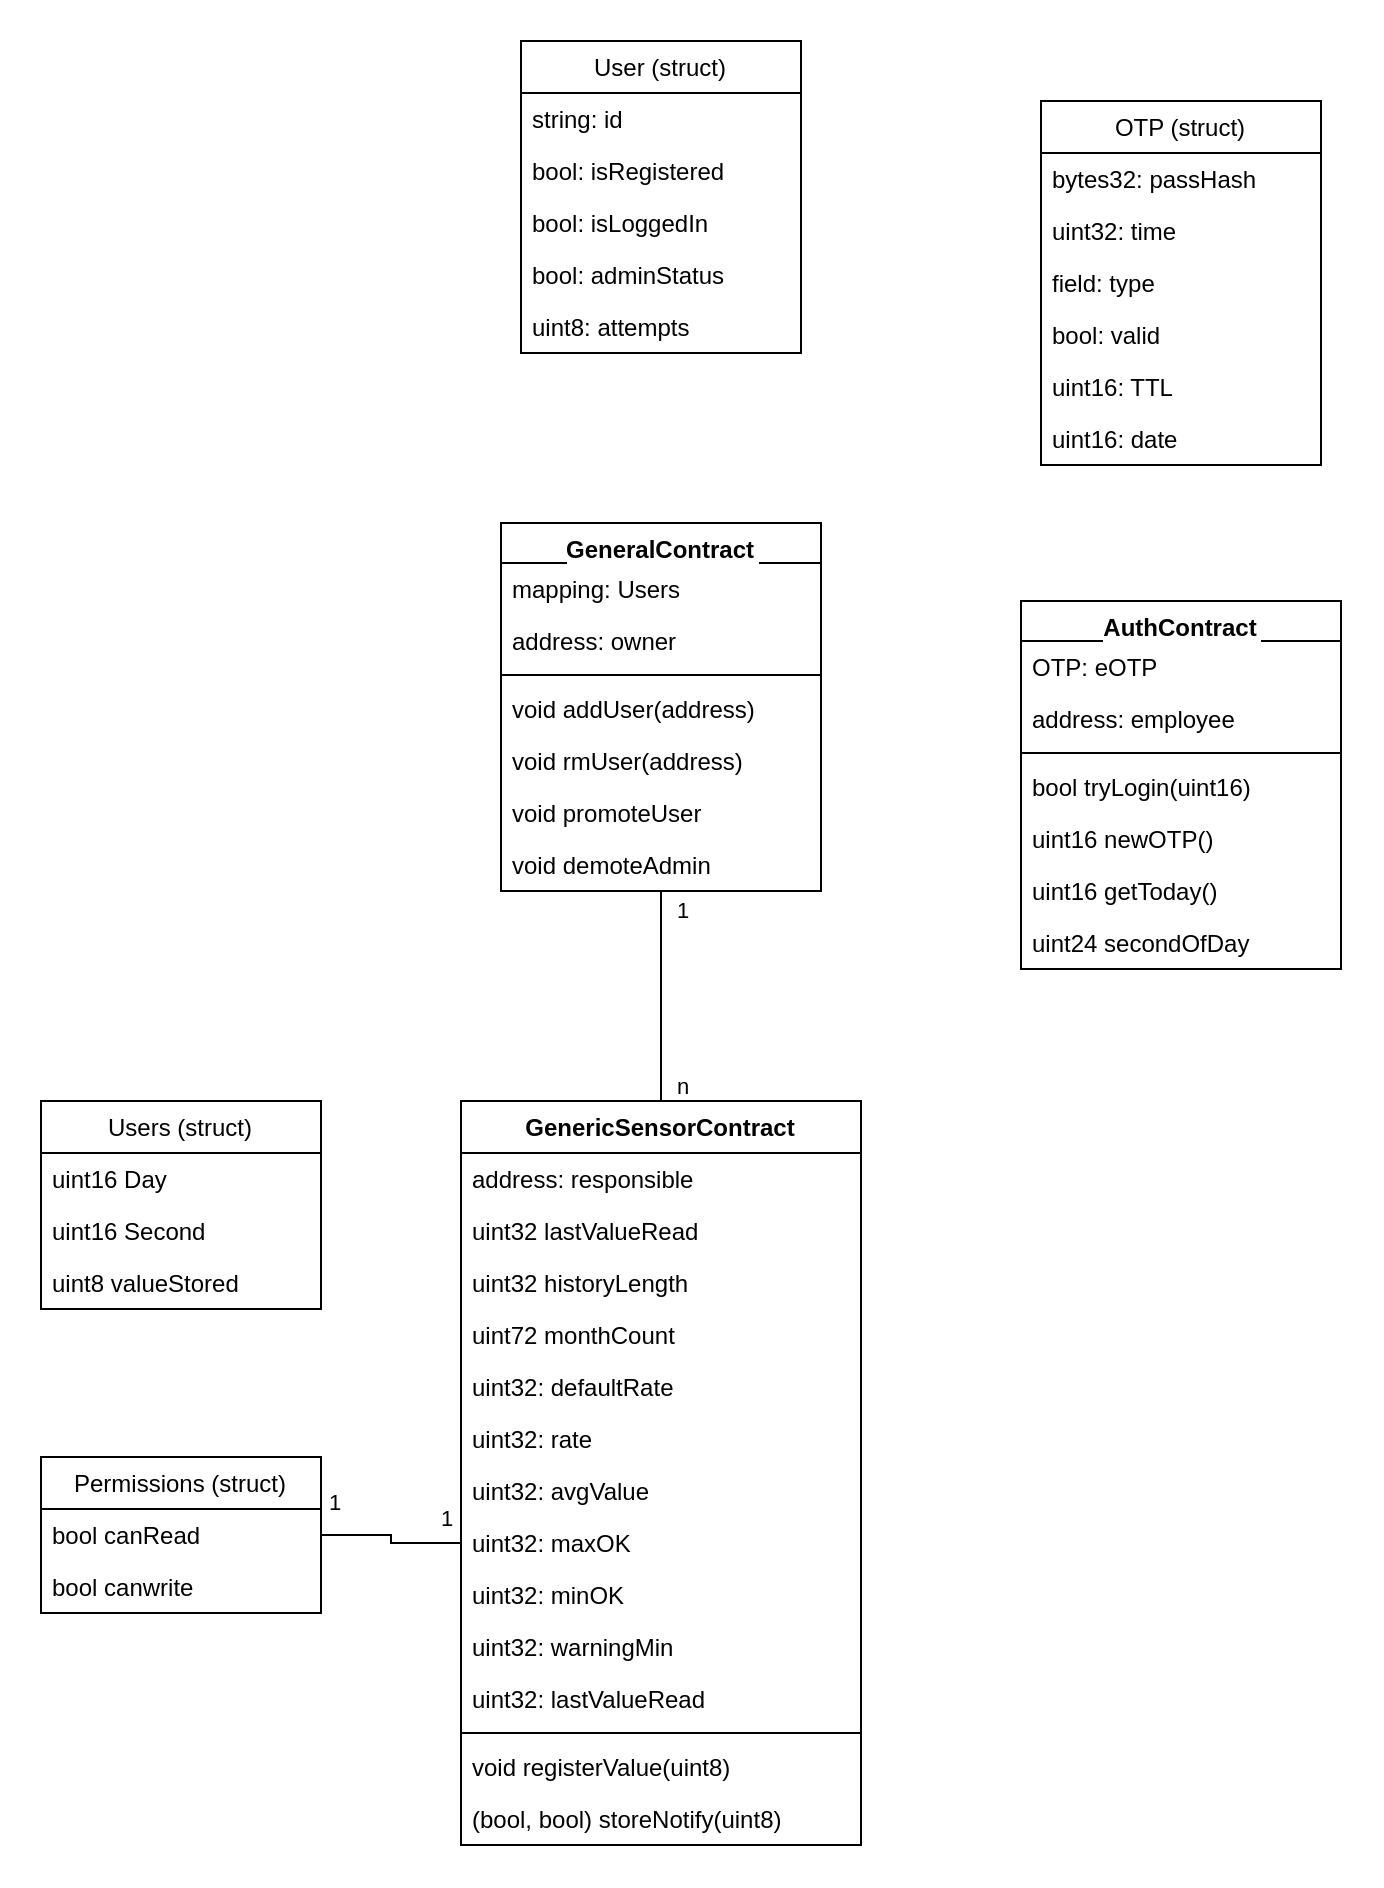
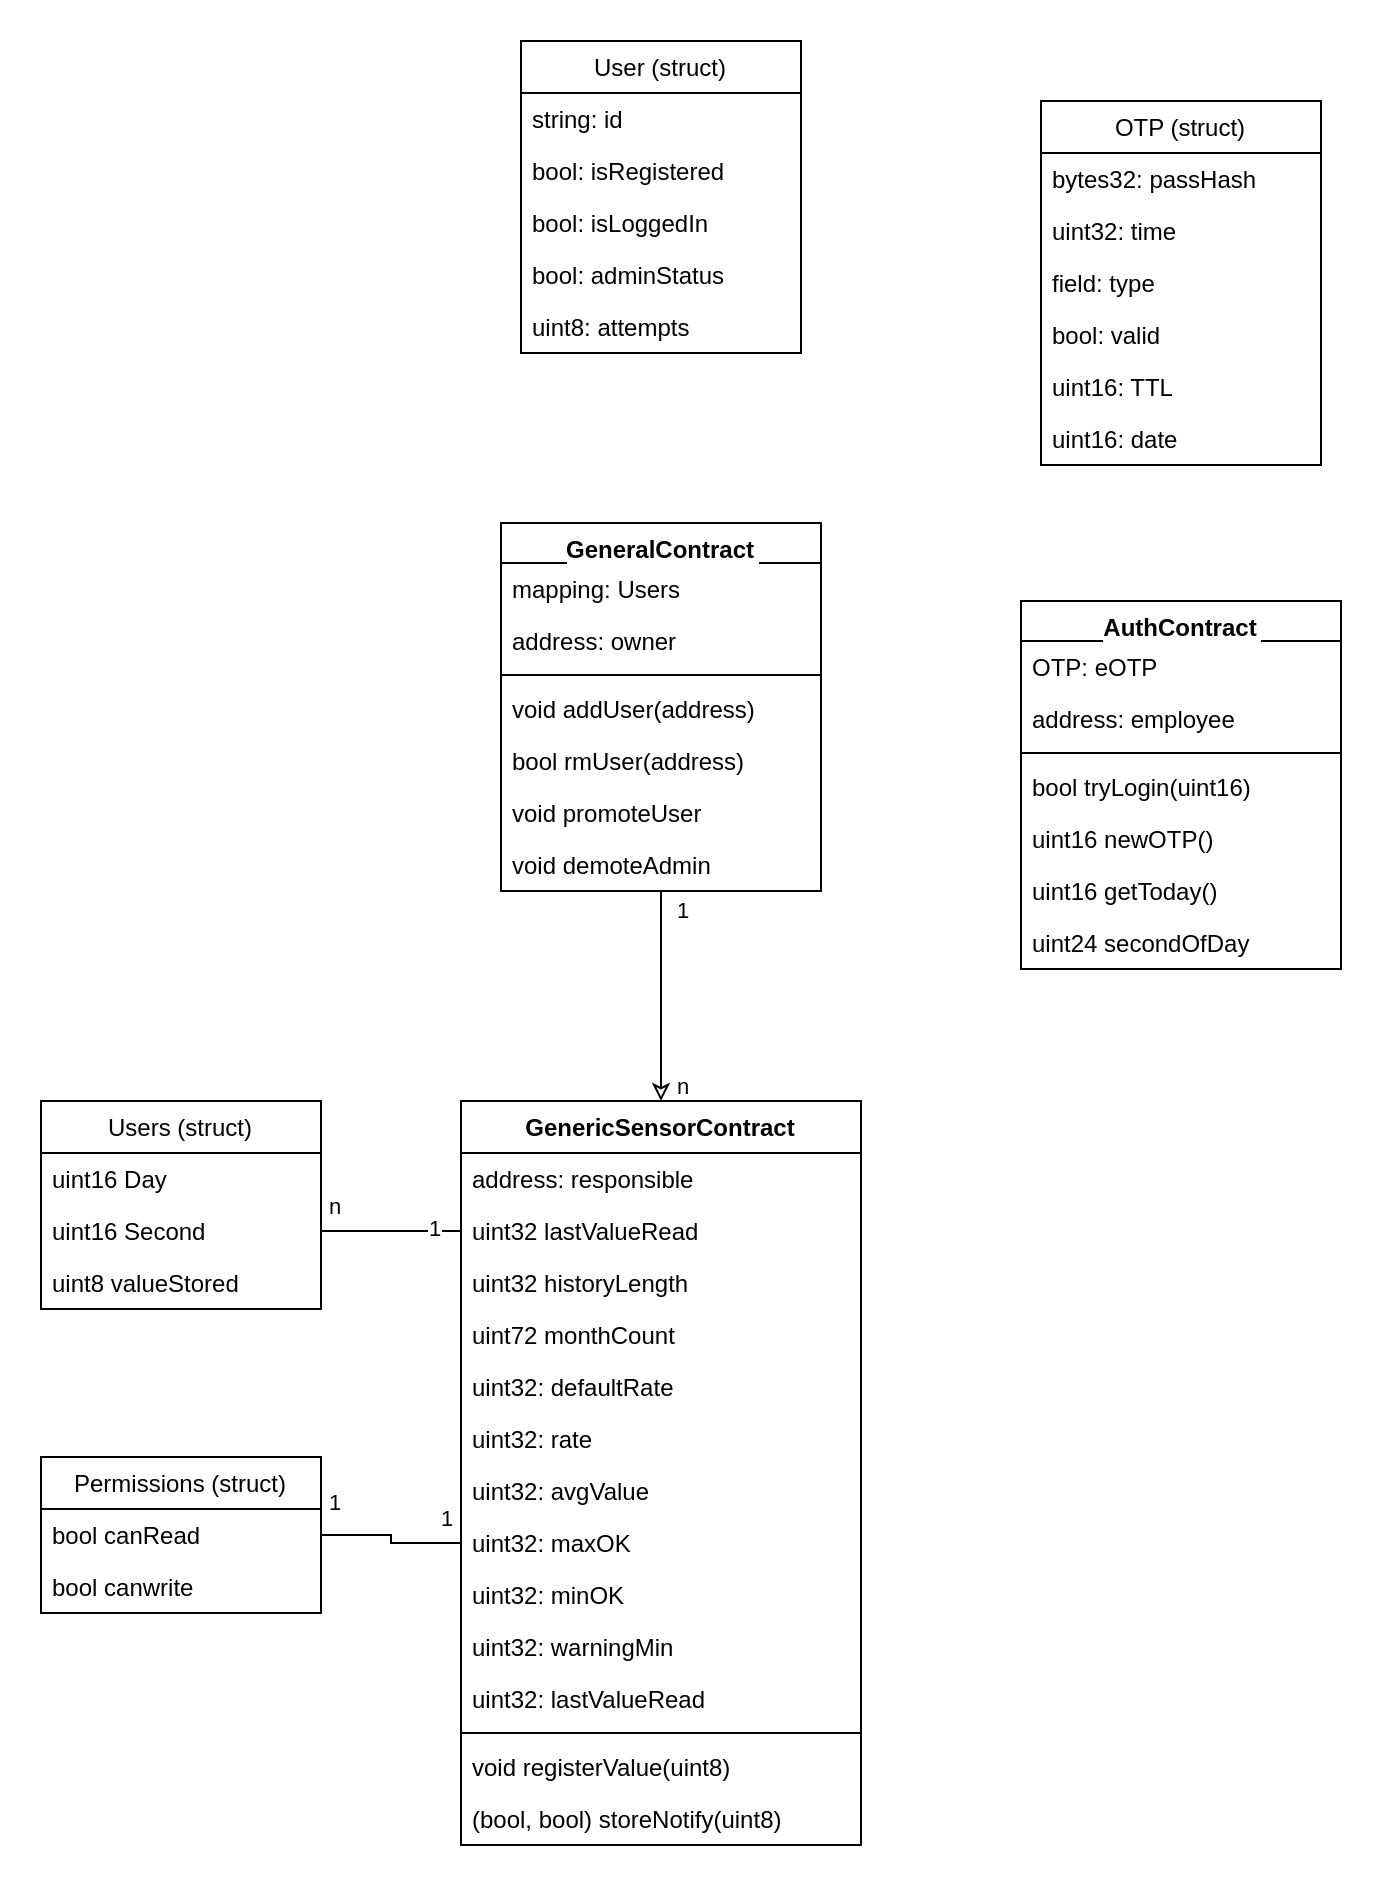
- <mxCell id="16" value="void rmUser(address)" style="text;strokeColor=none;fillColor=none;align=left;verticalAlign=top;spacingLeft=4;spacingRight=4;overflow=hidden;rotatable=0;points=[[0,0.5],[1,0.5]];portConstraint=eastwest;labelBorderColor=none;labelBackgroundColor=#ffffff;" vertex="1" parent="11"><mxGeometry y="106" width="160" height="26" as="geometry" /></mxCell>
+ <mxCell id="16" value="bool rmUser(address)" style="text;strokeColor=none;fillColor=none;align=left;verticalAlign=top;spacingLeft=4;spacingRight=4;overflow=hidden;rotatable=0;points=[[0,0.5],[1,0.5]];portConstraint=eastwest;labelBorderColor=none;labelBackgroundColor=#ffffff;" vertex="1" parent="11"><mxGeometry y="106" width="160" height="26" as="geometry" /></mxCell>
- <mxCell id="8" style="edgeStyle=orthogonalEdgeStyle;rounded=0;orthogonalLoop=1;jettySize=auto;html=1;entryX=0.5;entryY=0;entryDx=0;entryDy=0;endArrow=none;endFill=0;labelBorderColor=none;labelBackgroundColor=#ffffff;" edge="1" parent="1" source="11" target="28"><mxGeometry relative="1" as="geometry" /></mxCell>
+ <mxCell id="8" style="edgeStyle=orthogonalEdgeStyle;rounded=0;orthogonalLoop=1;jettySize=auto;html=1;entryX=0.5;entryY=0;entryDx=0;entryDy=0;endArrow=classic;endFill=0;labelBorderColor=none;labelBackgroundColor=#ffffff;" edge="1" parent="1" source="11" target="28"><mxGeometry relative="1" as="geometry" /></mxCell>
+ <mxCell id="19" style="edgeStyle=orthogonalEdgeStyle;rounded=0;orthogonalLoop=1;jettySize=auto;html=1;entryX=1;entryY=0.5;entryDx=0;entryDy=0;endArrow=none;endFill=0;exitX=0;exitY=0.5;exitDx=0;exitDy=0;labelBorderColor=none;labelBackgroundColor=#ffffff;" edge="1" parent="1" source="30" target="45"><mxGeometry relative="1" as="geometry" /></mxCell>
+ <mxCell id="20" value="1" style="edgeLabel;html=1;align=center;verticalAlign=middle;resizable=0;points=[];labelBorderColor=none;labelBackgroundColor=#ffffff;" vertex="1" connectable="0" parent="19"><mxGeometry x="-0.88" relative="1" as="geometry"><mxPoint x="-10" y="-1.33" as="offset" /></mxGeometry></mxCell>
+ <mxCell id="21" value="n" style="edgeLabel;html=1;align=center;verticalAlign=middle;resizable=0;points=[];labelBorderColor=none;labelBackgroundColor=#ffffff;" vertex="1" connectable="0" parent="19"><mxGeometry x="0.936" relative="1" as="geometry"><mxPoint x="4" y="-13" as="offset" /></mxGeometry></mxCell>
